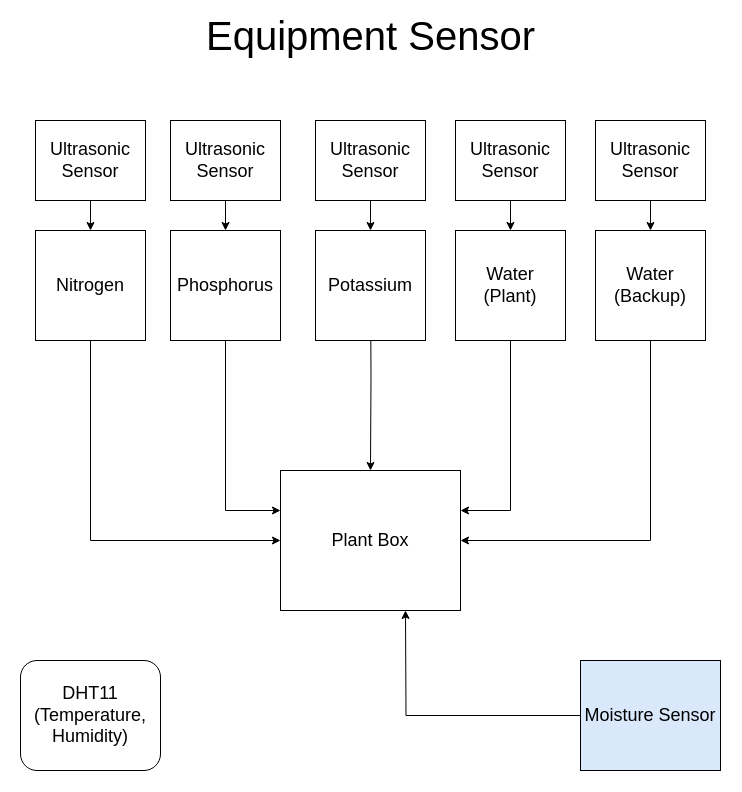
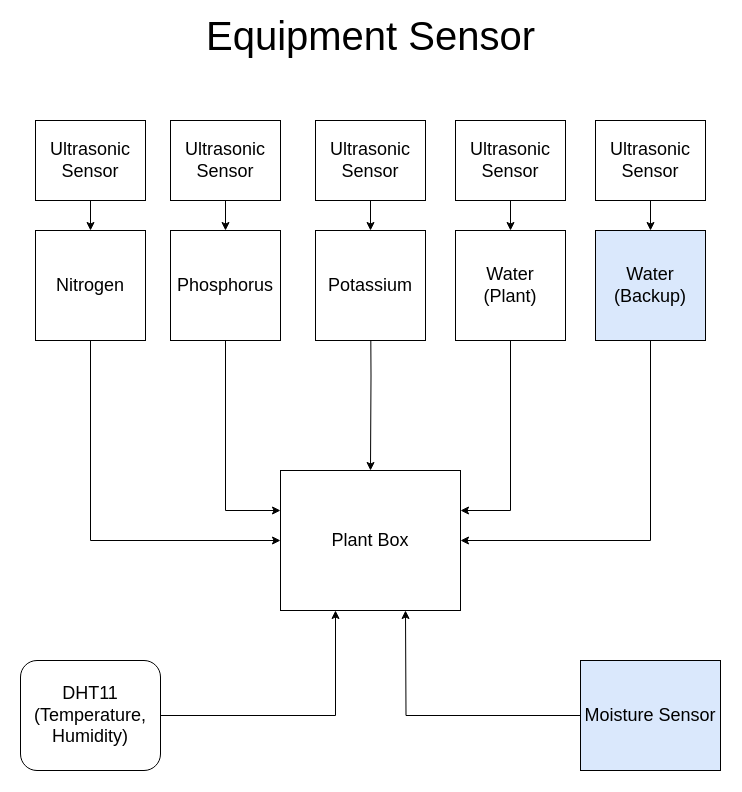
- <mxCell id="12" value="Water&lt;br&gt;(Backup)" style="rounded=0;whiteSpace=wrap;html=1;fontSize=18;" parent="1" vertex="1"><mxGeometry x="595" y="230" width="110" height="110" as="geometry" /></mxCell>
+ <mxCell id="12" value="Water&lt;br&gt;(Backup)" style="rounded=0;whiteSpace=wrap;html=1;fontSize=18;fillColor=#dae8fc;" parent="1" vertex="1"><mxGeometry x="595" y="230" width="110" height="110" as="geometry" /></mxCell>
+ <mxCell id="23" style="edgeStyle=orthogonalEdgeStyle;rounded=0;orthogonalLoop=1;jettySize=auto;html=1;fontSize=18;" parent="1" source="24" target="2" edge="1"><mxGeometry relative="1" as="geometry"><Array as="points"><mxPoint x="335" y="715" /></Array></mxGeometry></mxCell>
